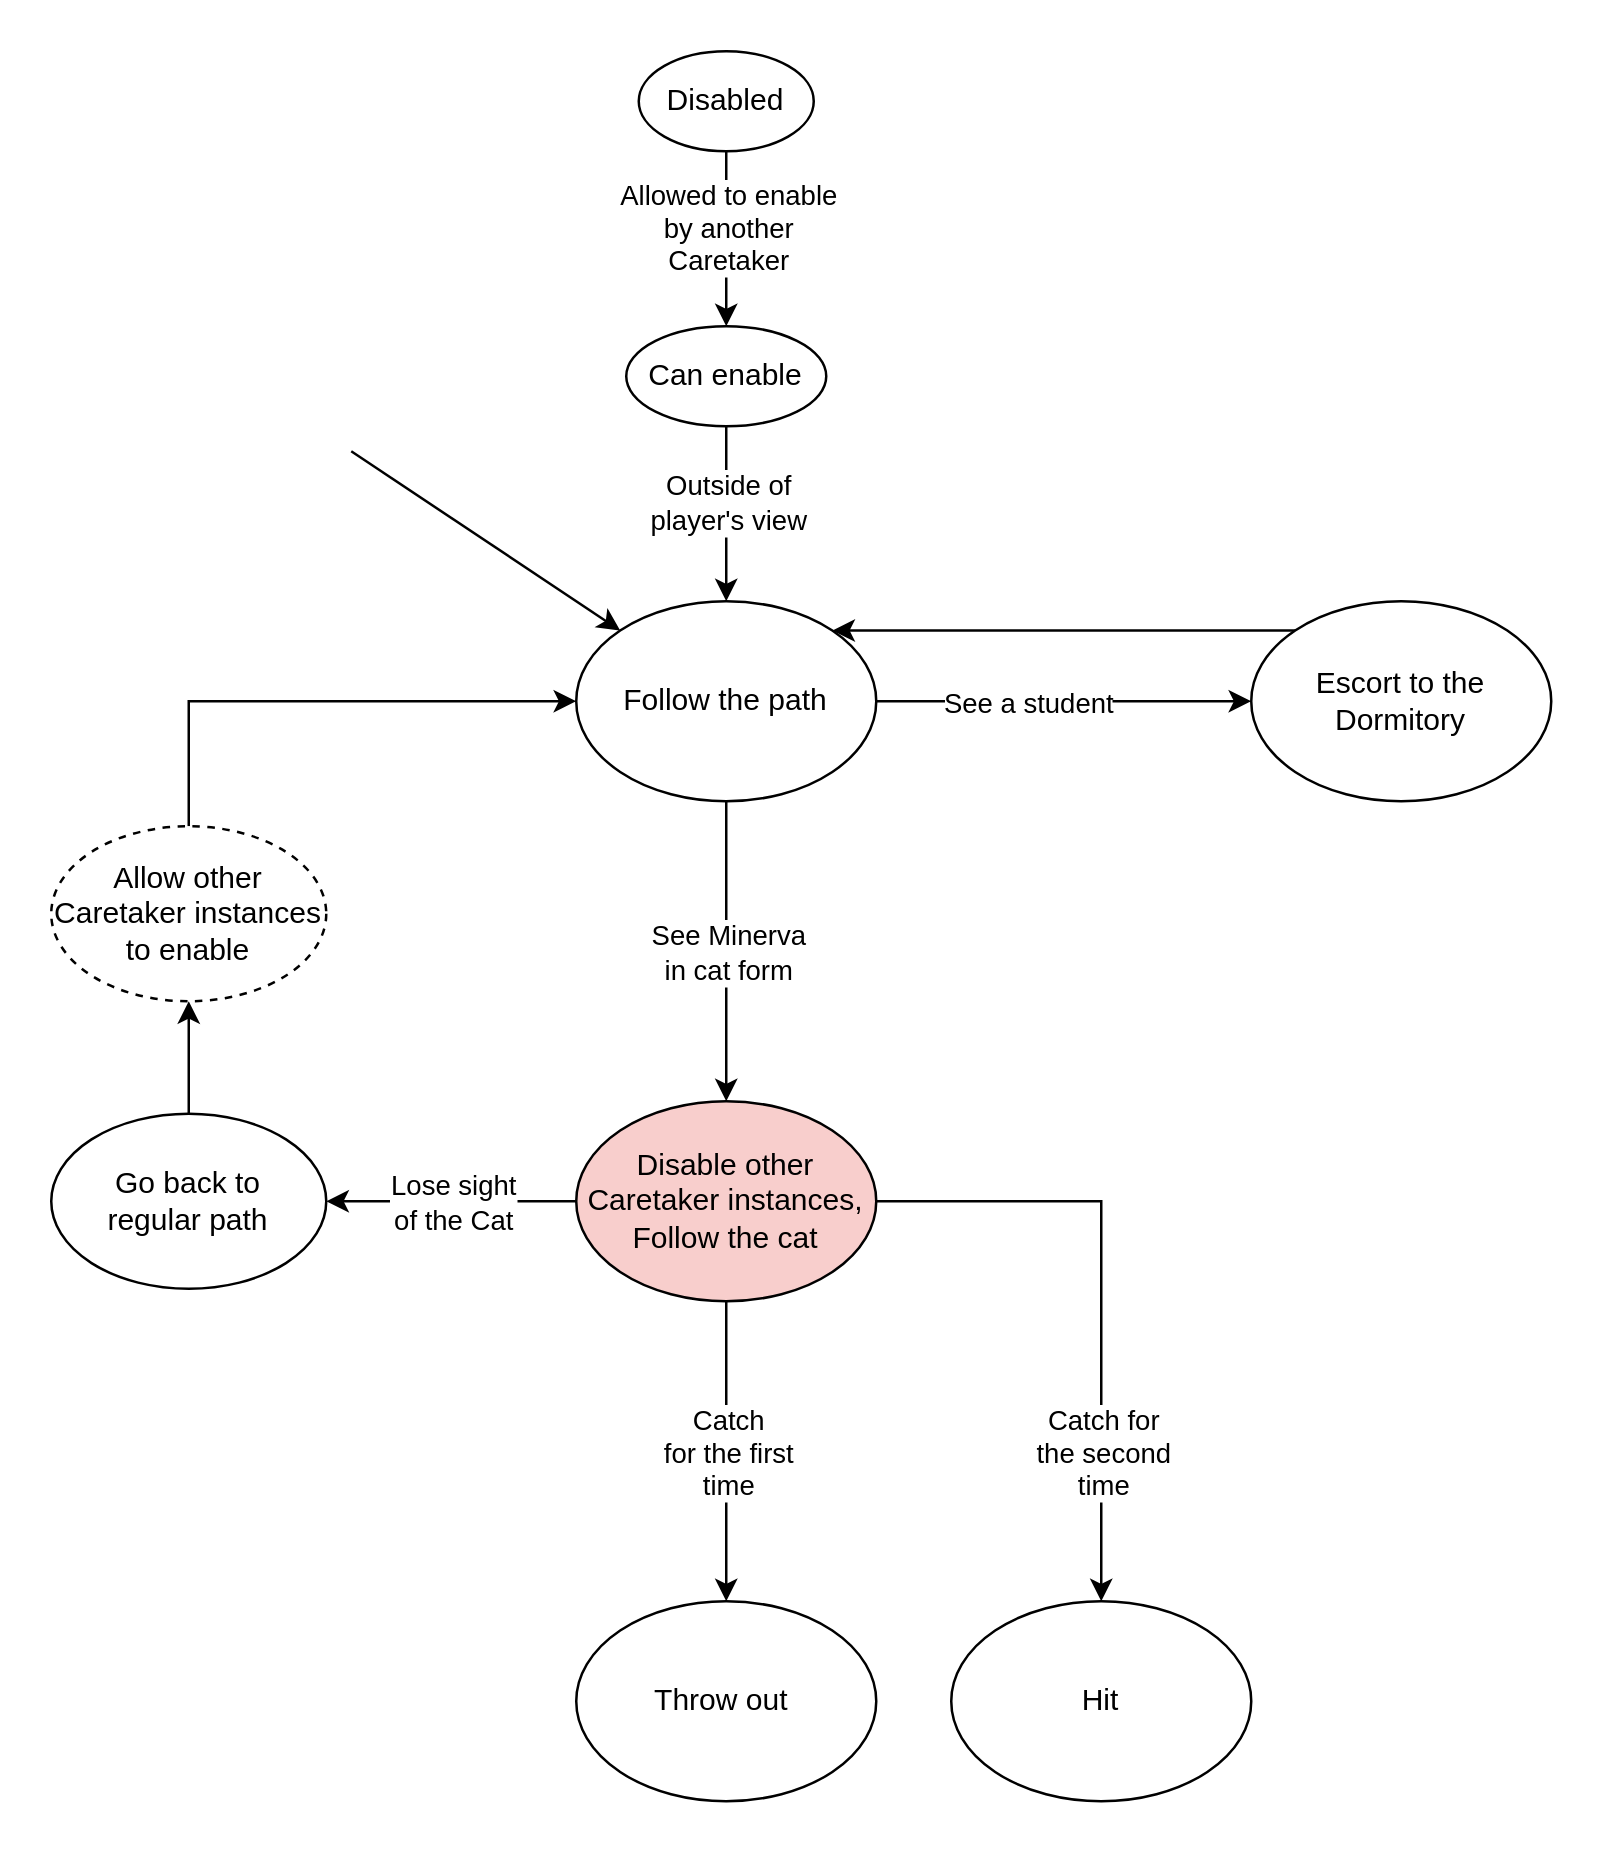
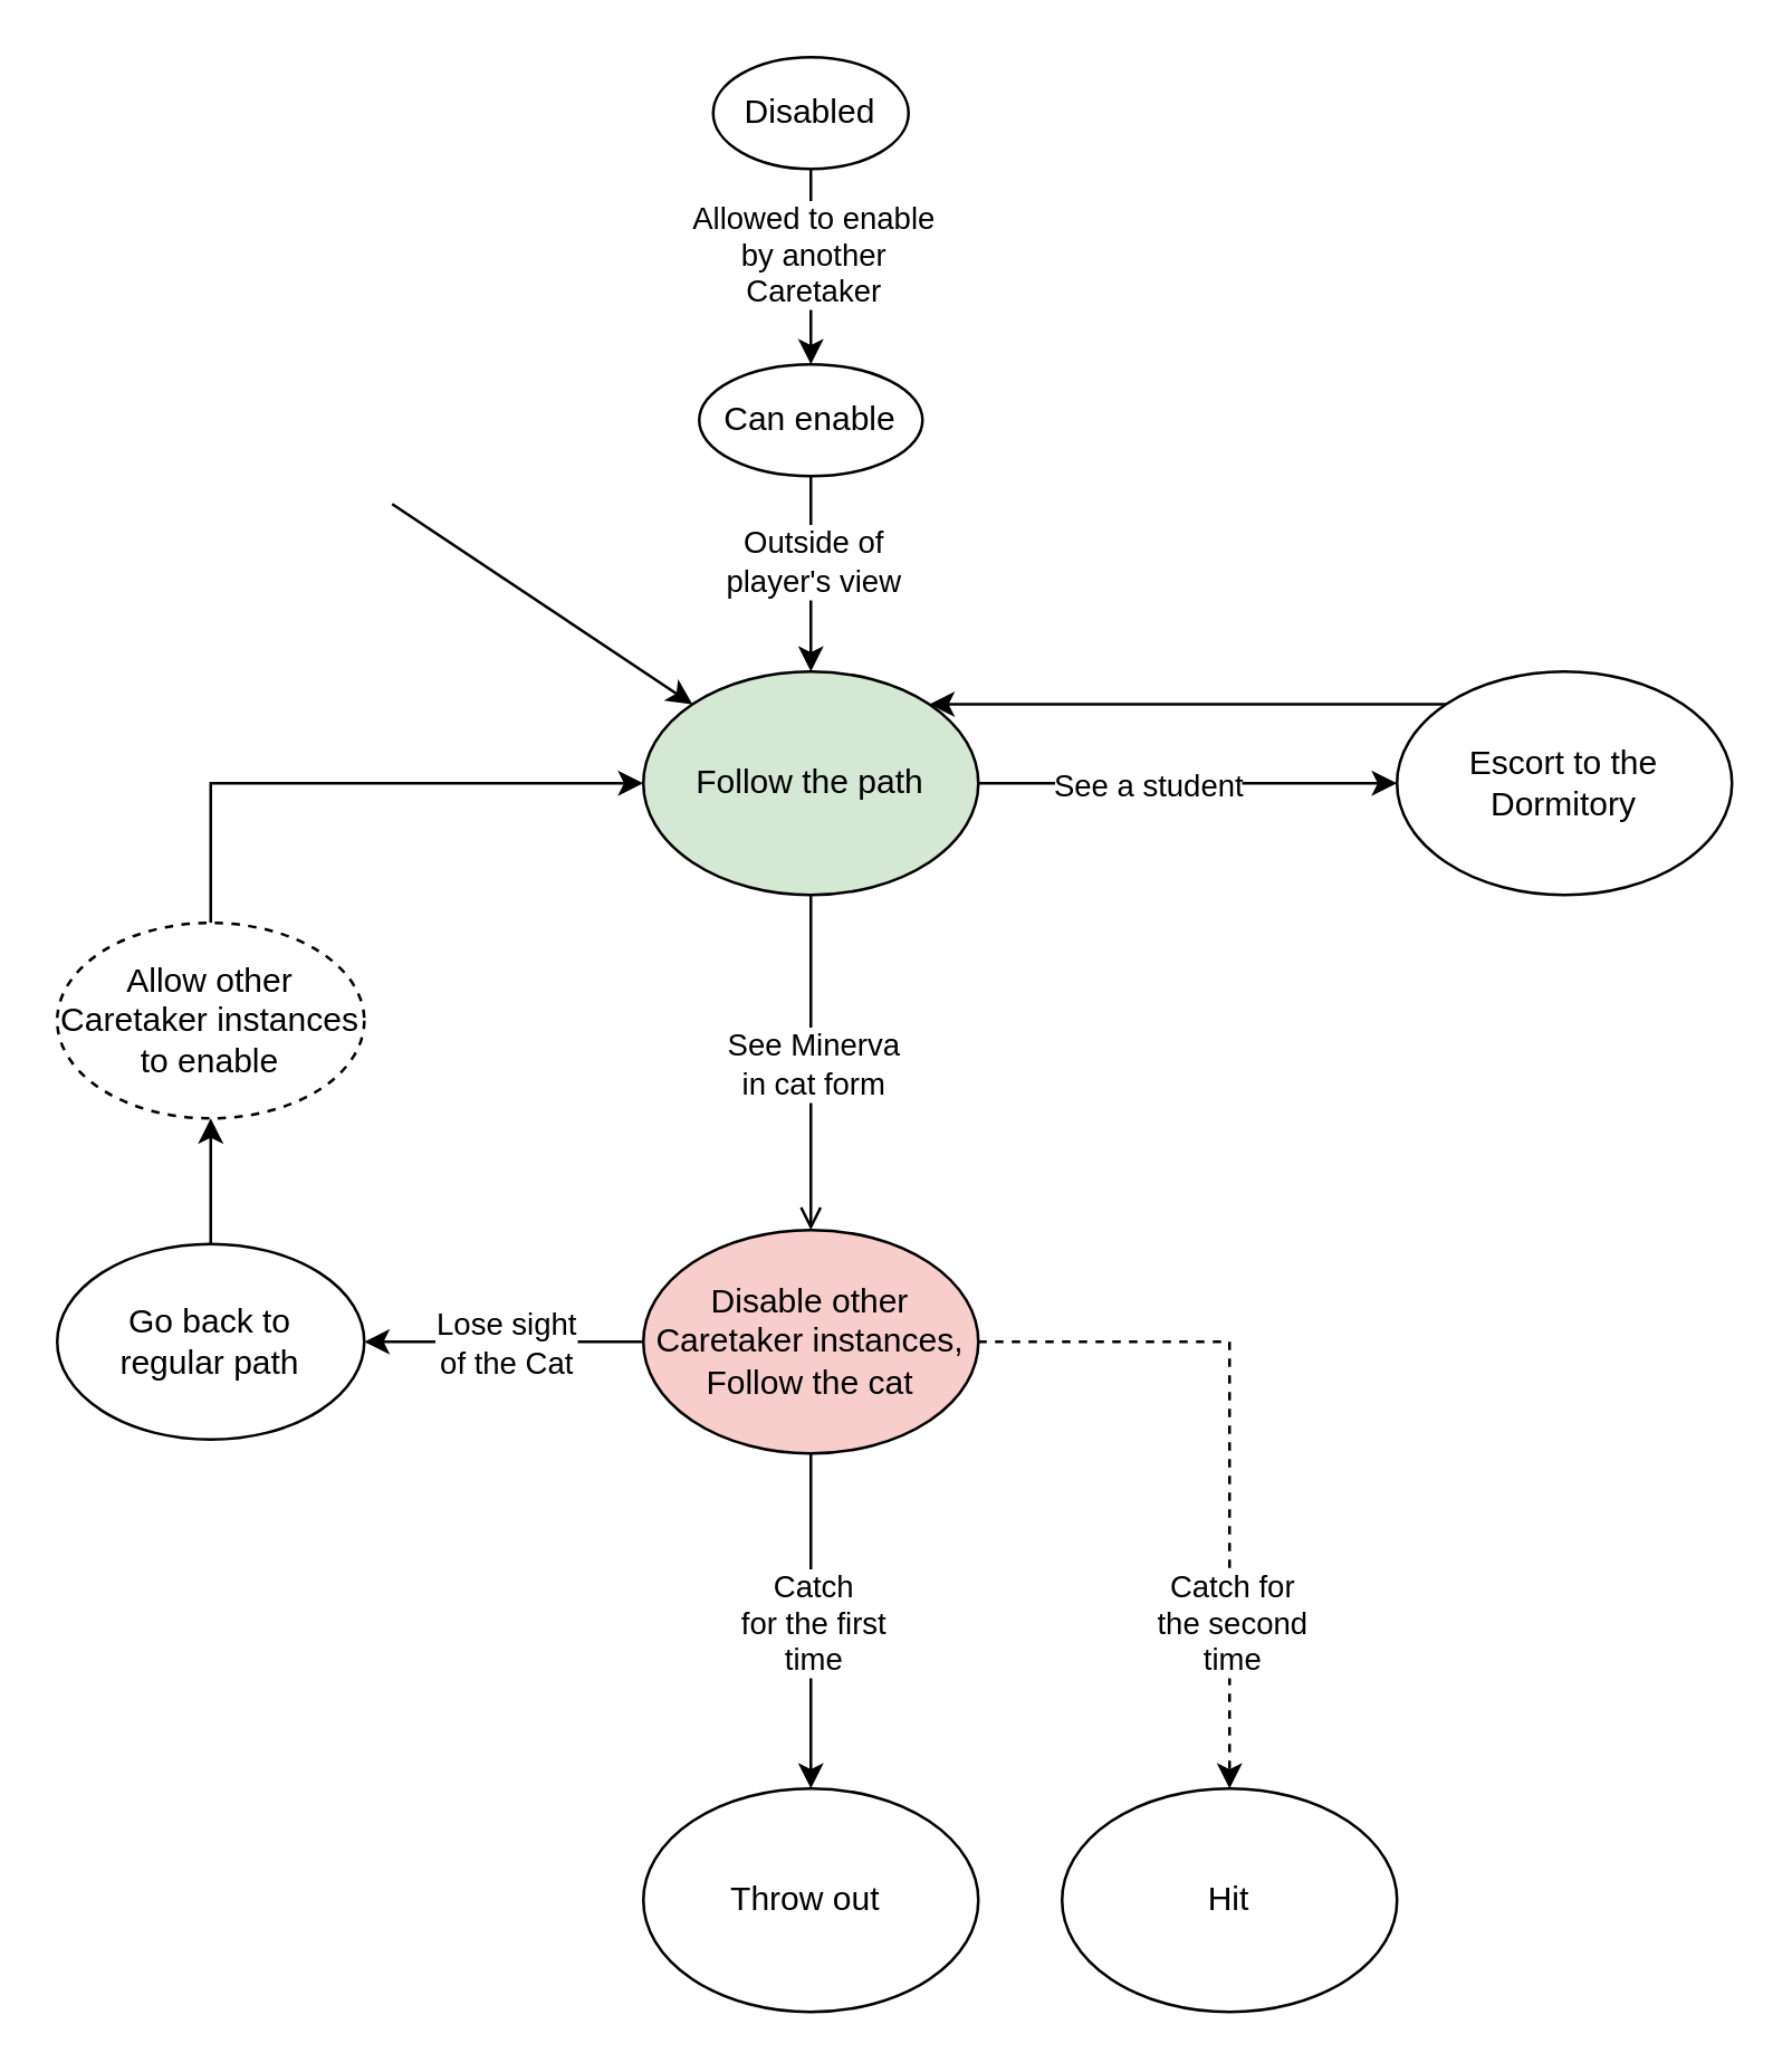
- <mxCell id="8" value="Follow the path" style="ellipse;whiteSpace=wrap;html=1;" vertex="1" parent="1"><mxGeometry x="230" y="240" width="120" height="80" as="geometry" /></mxCell>
+ <mxCell id="8" value="Follow the path" style="ellipse;whiteSpace=wrap;html=1;fillColor=#d5e8d4;" vertex="1" parent="1"><mxGeometry x="230" y="240" width="120" height="80" as="geometry" /></mxCell>
- <mxCell id="4" value="" style="edgeStyle=orthogonalEdgeStyle;rounded=0;orthogonalLoop=1;jettySize=auto;html=1;" edge="1" parent="1" source="8" target="15"><mxGeometry relative="1" as="geometry" /></mxCell>
+ <mxCell id="4" value="" style="edgeStyle=orthogonalEdgeStyle;rounded=0;orthogonalLoop=1;jettySize=auto;html=1;endArrow=open;" edge="1" parent="1" source="8" target="15"><mxGeometry relative="1" as="geometry" /></mxCell>
- <mxCell id="11" style="edgeStyle=orthogonalEdgeStyle;rounded=0;orthogonalLoop=1;jettySize=auto;html=1;exitX=1;exitY=0.5;exitDx=0;exitDy=0;" edge="1" parent="1" source="15" target="17"><mxGeometry relative="1" as="geometry" /></mxCell>
+ <mxCell id="11" style="edgeStyle=orthogonalEdgeStyle;rounded=0;orthogonalLoop=1;jettySize=auto;html=1;exitX=1;exitY=0.5;exitDx=0;exitDy=0;dashed=1;" edge="1" parent="1" source="15" target="17"><mxGeometry relative="1" as="geometry" /></mxCell>
